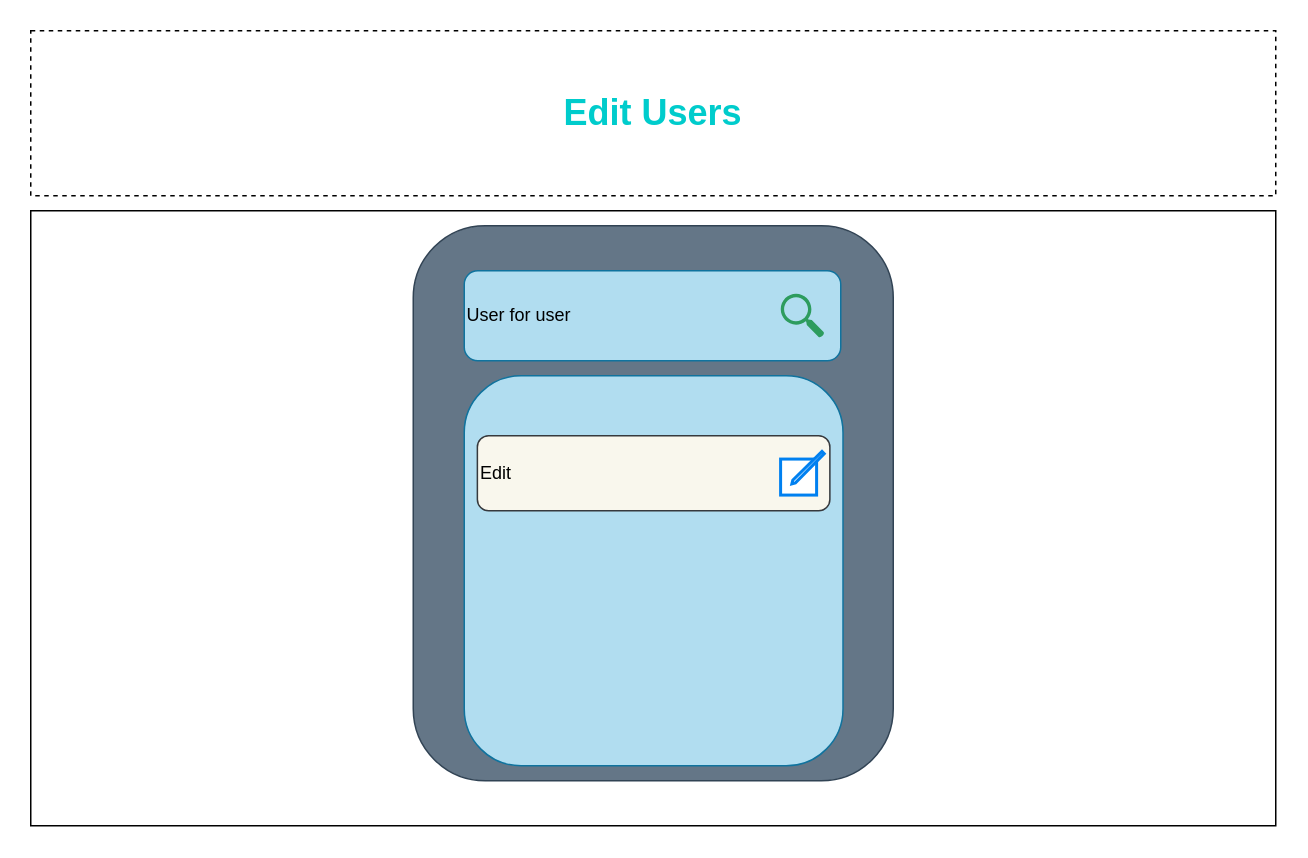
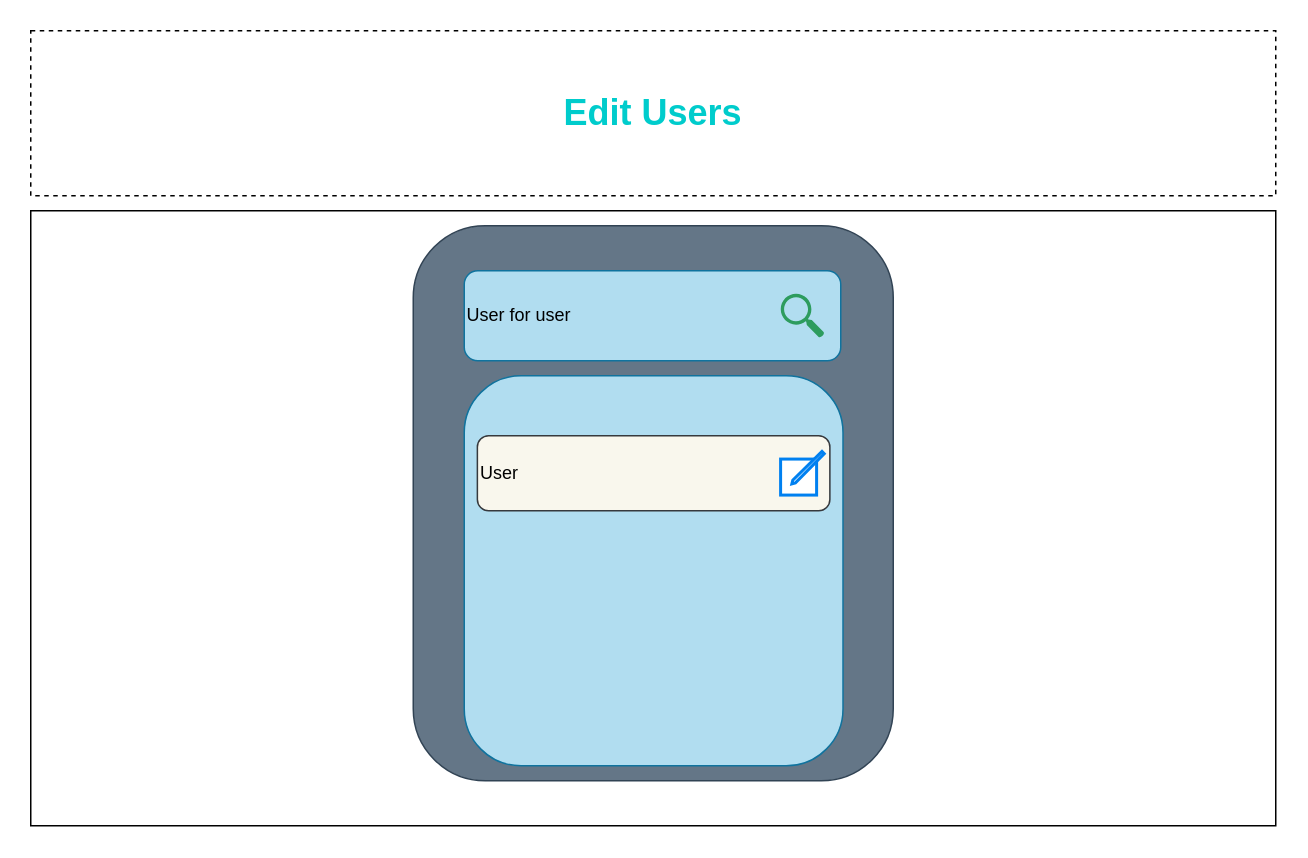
- <mxCell id="8" value="&lt;font color=&quot;#000000&quot;&gt;Edit&amp;nbsp;&lt;/font&gt;" style="rounded=1;whiteSpace=wrap;html=1;fillColor=#f9f7ed;strokeColor=#36393d;align=left;" vertex="1" parent="1"><mxGeometry x="317.75" y="290" width="235" height="50" as="geometry" /></mxCell>
+ <mxCell id="8" value="&lt;font color=&quot;#000000&quot;&gt;User&amp;nbsp;&lt;/font&gt;" style="rounded=1;whiteSpace=wrap;html=1;fillColor=#f9f7ed;strokeColor=#36393d;align=left;" vertex="1" parent="1"><mxGeometry x="317.75" y="290" width="235" height="50" as="geometry" /></mxCell>
